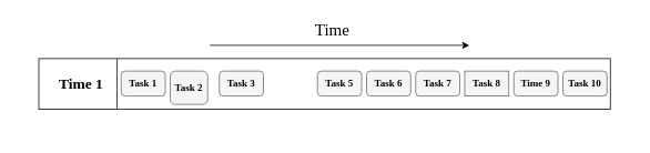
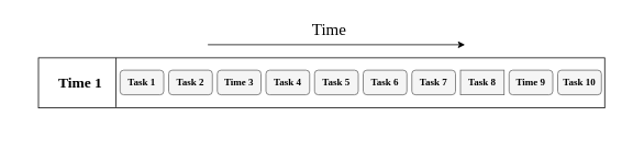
- <mxCell id="8" value="&lt;font face=&quot;Times New Roman&quot;&gt;&lt;span&gt;Task 3&lt;/span&gt;&lt;/font&gt;" style="rounded=1;whiteSpace=wrap;html=1;fillColor=#f5f5f5;fontColor=#000000;strokeColor=#666666;fontStyle=1" parent="1" vertex="1"><mxGeometry x="263" y="85" width="53" height="30" as="geometry" /></mxCell>
+ <mxCell id="8" value="&lt;font face=&quot;Times New Roman&quot;&gt;&lt;span&gt;Time 3&lt;/span&gt;&lt;/font&gt;" style="rounded=1;whiteSpace=wrap;html=1;fillColor=#f5f5f5;fontColor=#000000;strokeColor=#666666;fontStyle=1" parent="1" vertex="1"><mxGeometry x="263" y="85" width="53" height="30" as="geometry" /></mxCell>
+ <mxCell id="9" value="&lt;span style=&quot;border-color: var(--border-color); font-family: &amp;quot;Times New Roman&amp;quot;;&quot;&gt;Task&lt;/span&gt;&lt;font face=&quot;Times New Roman&quot;&gt;&lt;span&gt;&amp;nbsp;4&lt;/span&gt;&lt;/font&gt;" style="rounded=1;whiteSpace=wrap;html=1;fillColor=#f5f5f5;fontColor=#000000;strokeColor=#666666;fontStyle=1" parent="1" vertex="1"><mxGeometry x="322" y="85" width="53" height="30" as="geometry" /></mxCell>
- <mxCell id="7" value="&lt;font face=&quot;Times New Roman&quot;&gt;&lt;span&gt;Task 2&lt;/span&gt;&lt;/font&gt;" style="rounded=1;whiteSpace=wrap;html=1;fillColor=#f5f5f5;fontColor=#000000;strokeColor=#666666;fontStyle=1" parent="1" vertex="1"><mxGeometry x="204" y="85" width="45" height="40" as="geometry" /></mxCell>
+ <mxCell id="7" value="&lt;font face=&quot;Times New Roman&quot;&gt;&lt;span&gt;Task 2&lt;/span&gt;&lt;/font&gt;" style="rounded=1;whiteSpace=wrap;html=1;fillColor=#f5f5f5;fontColor=#000000;strokeColor=#666666;fontStyle=1" parent="1" vertex="1"><mxGeometry x="204" y="85" width="53" height="30" as="geometry" /></mxCell>
